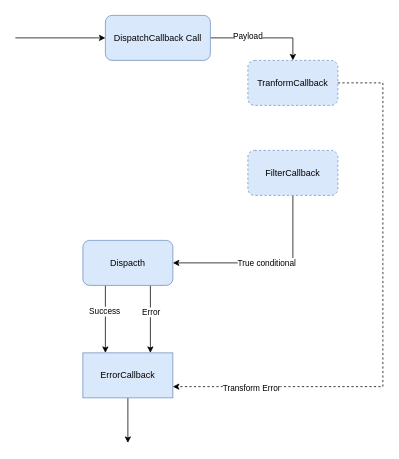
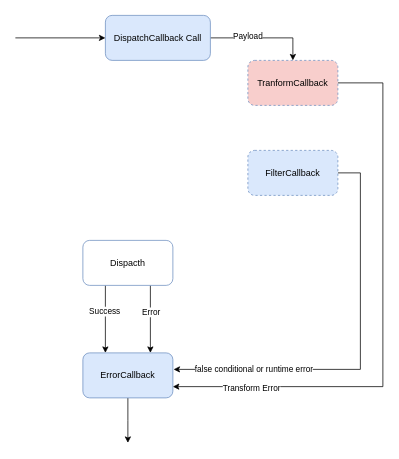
- <mxCell id="10" value="TranformCallback" style="rounded=1;whiteSpace=wrap;html=1;dashed=1;fillColor=#dae8fc;strokeColor=#6c8ebf;" vertex="1" parent="1"><mxGeometry x="330" y="80" width="120" height="60" as="geometry" /></mxCell>
+ <mxCell id="10" value="TranformCallback" style="rounded=1;whiteSpace=wrap;html=1;dashed=1;fillColor=#f8cecc;strokeColor=#6c8ebf;" vertex="1" parent="1"><mxGeometry x="330" y="80" width="120" height="60" as="geometry" /></mxCell>
- <mxCell id="15" value="Dispacth" style="rounded=1;whiteSpace=wrap;html=1;fillColor=#dae8fc;strokeColor=#6c8ebf;" vertex="1" parent="1"><mxGeometry x="110" y="320" width="120" height="60" as="geometry" /></mxCell>
+ <mxCell id="15" value="Dispacth" style="rounded=1;whiteSpace=wrap;html=1;fillColor=#ffffff;strokeColor=#6c8ebf;" vertex="1" parent="1"><mxGeometry x="110" y="320" width="120" height="60" as="geometry" /></mxCell>
- <mxCell id="6" value="&lt;span class=&quot;VIiyi&quot; lang=&quot;en&quot;&gt;&lt;span class=&quot;JLqJ4b ChMk0b&quot;&gt;&lt;span&gt;True conditional&lt;/span&gt;&lt;/span&gt;&lt;/span&gt; " style="edgeStyle=orthogonalEdgeStyle;rounded=0;orthogonalLoop=1;jettySize=auto;html=1;exitX=0.5;exitY=1;exitDx=0;exitDy=0;entryX=1;entryY=0.5;entryDx=0;entryDy=0;" edge="1" parent="1" source="7" target="15"><mxGeometry relative="1" as="geometry" /></mxCell>
- <mxCell id="8" style="edgeStyle=orthogonalEdgeStyle;rounded=0;orthogonalLoop=1;jettySize=auto;html=1;exitX=1;exitY=0.5;exitDx=0;exitDy=0;entryX=1;entryY=0.75;entryDx=0;entryDy=0;dashed=1;" edge="1" parent="1" source="10" target="3"><mxGeometry relative="1" as="geometry"><Array as="points"><mxPoint x="510" y="110" /><mxPoint x="510" y="515" /></Array></mxGeometry></mxCell>
+ <mxCell id="8" style="edgeStyle=orthogonalEdgeStyle;rounded=0;orthogonalLoop=1;jettySize=auto;html=1;exitX=1;exitY=0.5;exitDx=0;exitDy=0;entryX=1;entryY=0.75;entryDx=0;entryDy=0;" edge="1" parent="1" source="10" target="3"><mxGeometry relative="1" as="geometry"><Array as="points"><mxPoint x="510" y="110" /><mxPoint x="510" y="515" /></Array></mxGeometry></mxCell>
+ <mxCell id="4" style="edgeStyle=orthogonalEdgeStyle;rounded=0;orthogonalLoop=1;jettySize=auto;html=1;exitX=1;exitY=0.5;exitDx=0;exitDy=0;entryX=1.008;entryY=0.367;entryDx=0;entryDy=0;entryPerimeter=0;" edge="1" parent="1" source="7" target="3"><mxGeometry relative="1" as="geometry"><Array as="points"><mxPoint x="480" y="230" /><mxPoint x="480" y="492" /></Array></mxGeometry></mxCell>
+ <mxCell id="5" value="&lt;span class=&quot;VIiyi&quot; lang=&quot;en&quot;&gt;&lt;span class=&quot;JLqJ4b ChMk0b&quot;&gt;&lt;span&gt;false conditional&lt;/span&gt;&lt;/span&gt;&lt;/span&gt; or runtime error" style="edgeLabel;html=1;align=center;verticalAlign=middle;resizable=0;points=[];" vertex="1" connectable="0" parent="4"><mxGeometry x="0.604" y="-1" relative="1" as="geometry"><mxPoint as="offset" /></mxGeometry></mxCell>
- <mxCell id="3" value="ErrorCallback" style="whiteSpace=wrap;html=1;fillColor=#dae8fc;strokeColor=#6c8ebf;rounded=0;" vertex="1" parent="1"><mxGeometry x="110" y="470" width="120" height="60" as="geometry" /></mxCell>
+ <mxCell id="3" value="ErrorCallback" style="rounded=1;whiteSpace=wrap;html=1;fillColor=#dae8fc;strokeColor=#6c8ebf;" vertex="1" parent="1"><mxGeometry x="110" y="470" width="120" height="60" as="geometry" /></mxCell>
